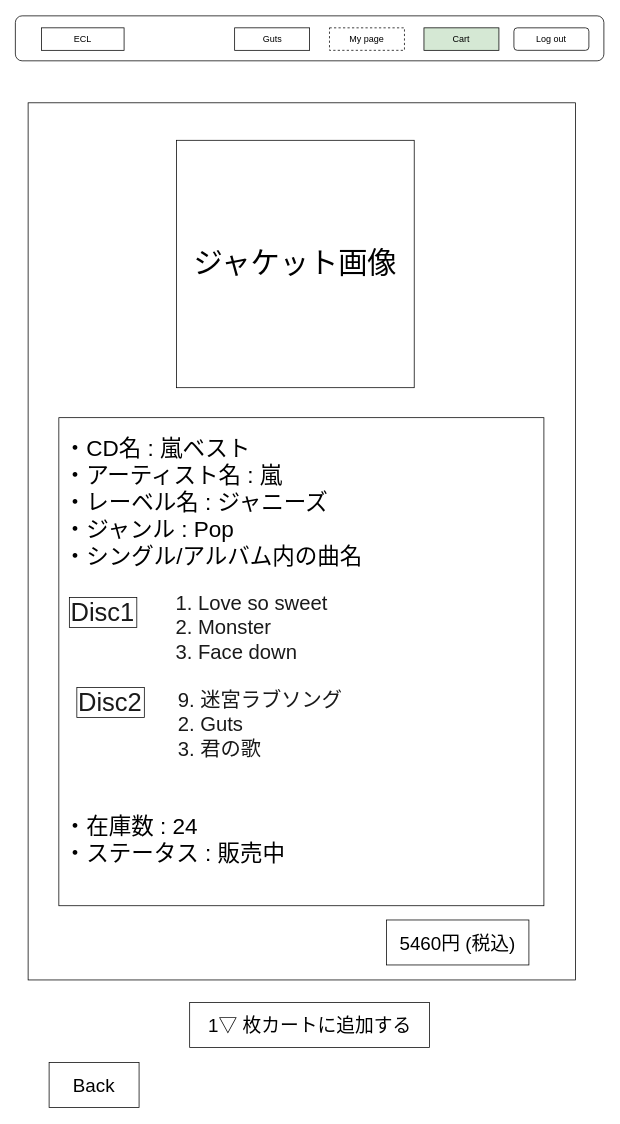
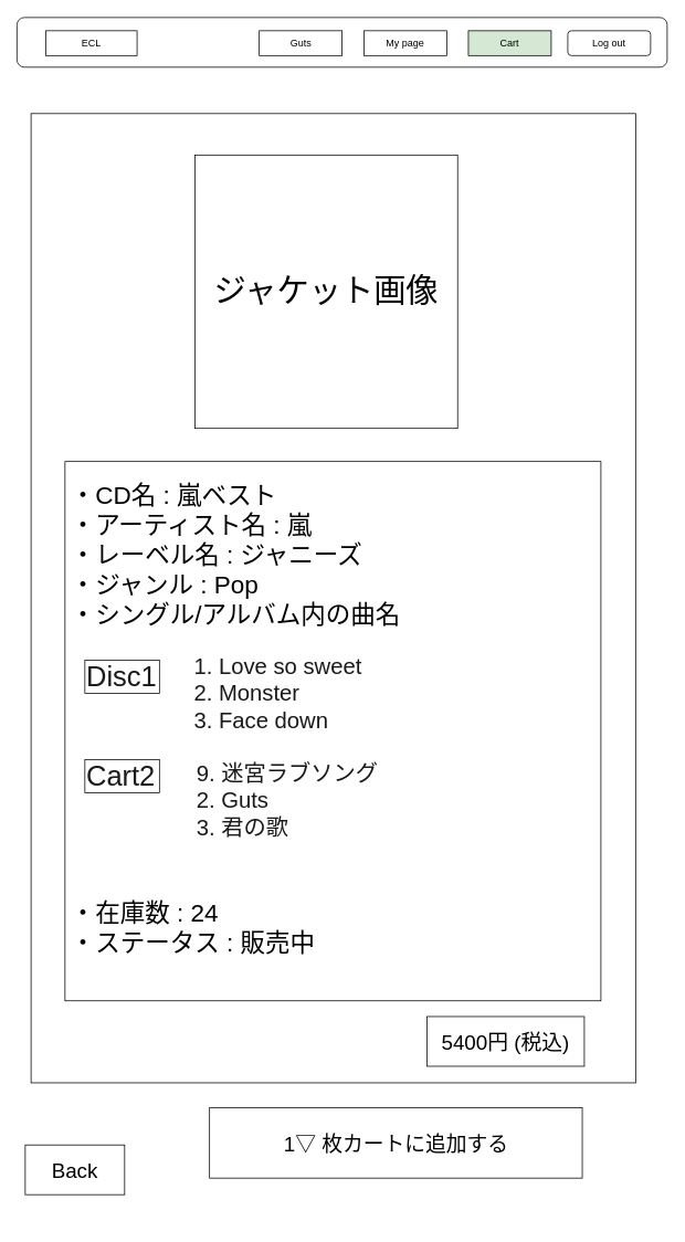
- <mxCell id="10" value="My page" style="rounded=0;whiteSpace=wrap;html=1;dashed=1;" parent="1" vertex="1"><mxGeometry x="439" y="36" width="100" height="30" as="geometry" /></mxCell>
+ <mxCell id="10" value="My page" style="rounded=0;whiteSpace=wrap;html=1;" parent="1" vertex="1"><mxGeometry x="439" y="36" width="100" height="30" as="geometry" /></mxCell>
- <mxCell id="14" value="Disc1" style="rounded=0;whiteSpace=wrap;html=1;fillColor=none;fontSize=34;fontColor=#1A1A1A;align=left;" parent="1" vertex="1"><mxGeometry x="92" y="796" width="90" height="40" as="geometry" /></mxCell>
+ <mxCell id="14" value="Disc1" style="rounded=0;whiteSpace=wrap;html=1;fillColor=none;fontSize=34;fontColor=#1A1A1A;align=left;" parent="1" vertex="1"><mxGeometry x="102" y="796" width="90" height="40" as="geometry" /></mxCell>
- <mxCell id="16" value="Disc2" style="rounded=0;whiteSpace=wrap;html=1;fillColor=none;fontSize=34;fontColor=#1A1A1A;align=left;" parent="1" vertex="1"><mxGeometry x="102" y="916" width="90" height="40" as="geometry" /></mxCell>
+ <mxCell id="16" value="Cart2" style="rounded=0;whiteSpace=wrap;html=1;fillColor=none;fontSize=34;fontColor=#1A1A1A;align=left;" parent="1" vertex="1"><mxGeometry x="102" y="916" width="90" height="40" as="geometry" /></mxCell>
- <mxCell id="13" value="&lt;span style=&quot;font-size: 25px&quot;&gt;5460円 (税込)&lt;/span&gt;" style="rounded=0;whiteSpace=wrap;html=1;" parent="1" vertex="1"><mxGeometry x="515" y="1226" width="190" height="60" as="geometry" /></mxCell>
+ <mxCell id="13" value="&lt;span style=&quot;font-size: 25px&quot;&gt;5400円 (税込)&lt;/span&gt;" style="rounded=0;whiteSpace=wrap;html=1;" parent="1" vertex="1"><mxGeometry x="515" y="1226" width="190" height="60" as="geometry" /></mxCell>
- <mxCell id="4" value="&lt;span style=&quot;font-size: 25px&quot;&gt;1▽ 枚カートに追加する&lt;/span&gt;" style="rounded=0;whiteSpace=wrap;html=1;" parent="1" vertex="1"><mxGeometry x="252.5" y="1336" width="320" height="60" as="geometry" /></mxCell>
+ <mxCell id="4" value="&lt;span style=&quot;font-size: 25px&quot;&gt;1▽ 枚カートに追加する&lt;/span&gt;" style="rounded=0;whiteSpace=wrap;html=1;" parent="1" vertex="1"><mxGeometry x="252.5" y="1336" width="450" height="85" as="geometry" /></mxCell>
- <mxCell id="11" value="&lt;font style=&quot;font-size: 25px&quot;&gt;Back&lt;/font&gt;" style="rounded=0;whiteSpace=wrap;html=1;" parent="1" vertex="1"><mxGeometry x="65" y="1416" width="120" height="60" as="geometry" /></mxCell>
+ <mxCell id="11" value="&lt;font style=&quot;font-size: 25px&quot;&gt;Back&lt;/font&gt;" style="rounded=0;whiteSpace=wrap;html=1;" parent="1" vertex="1"><mxGeometry x="30" y="1381" width="120" height="60" as="geometry" /></mxCell>
